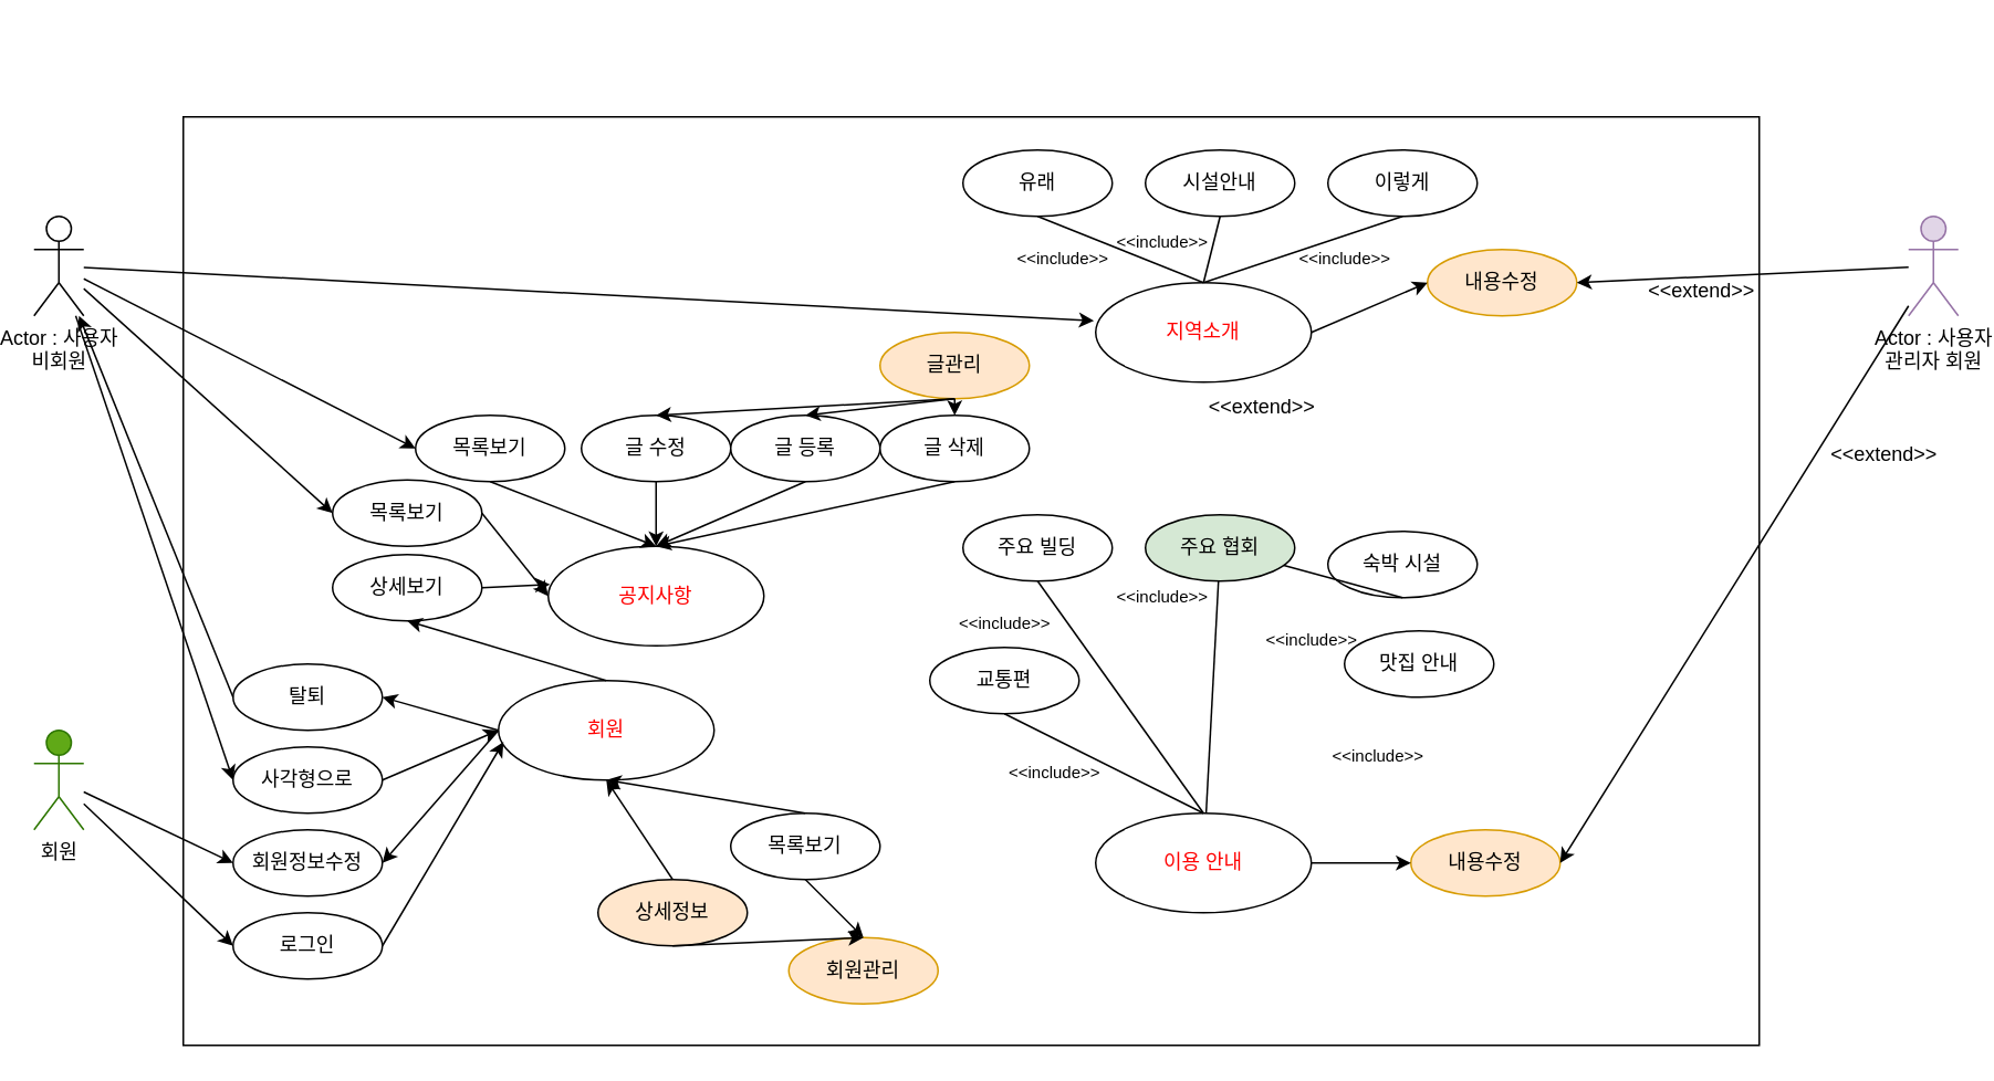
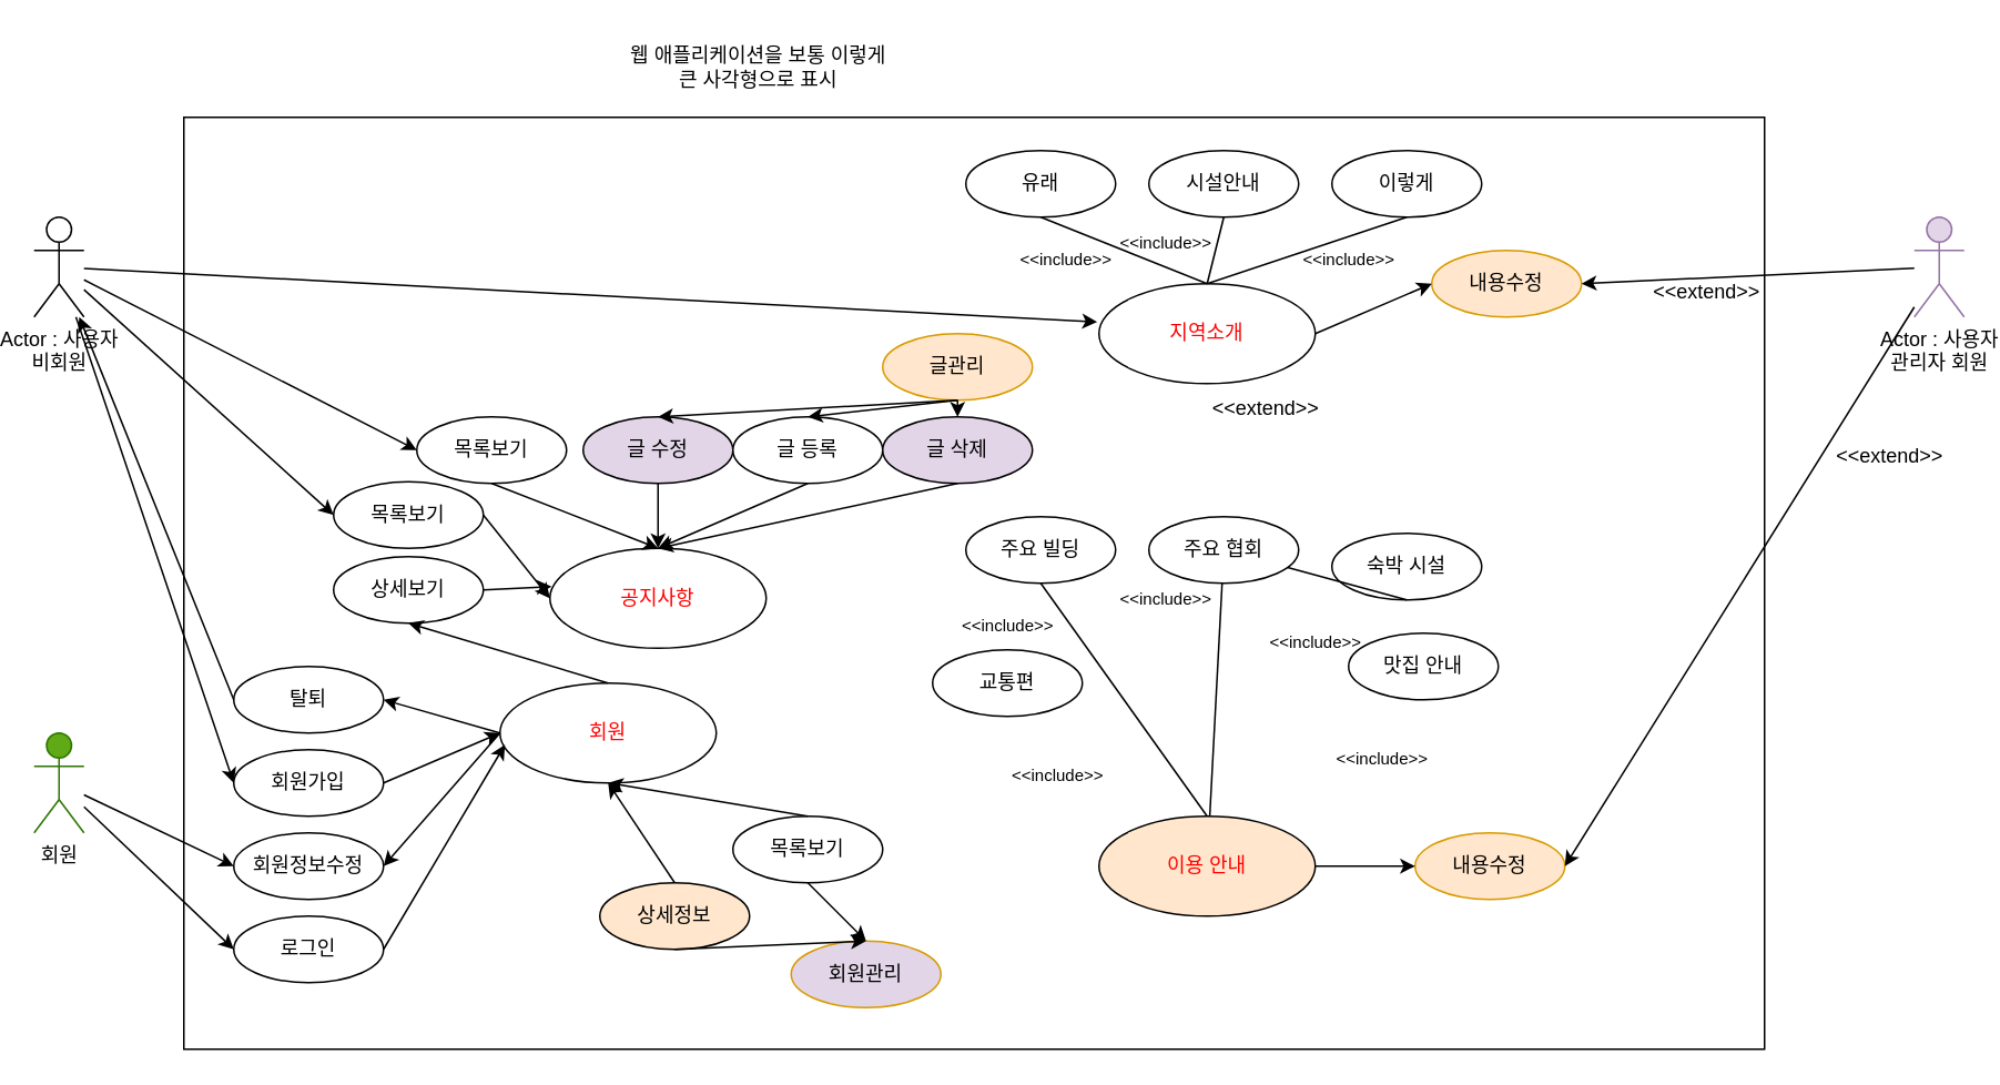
+ <mxCell id="3" value="웹 애플리케이션을 보통 이렇게&lt;div&gt;큰 사각형으로 표시&lt;/div&gt;" style="text;html=1;align=center;verticalAlign=middle;resizable=0;points=[];autosize=1;strokeColor=none;fillColor=none;" vertex="1" parent="1"><mxGeometry x="360" width="190" height="40" as="geometry" y="20" /></mxCell>
- <mxCell id="53" value="글 수정" style="ellipse;whiteSpace=wrap;html=1;" vertex="1" parent="1"><mxGeometry x="350" y="250" width="90" height="40" as="geometry" /></mxCell>
+ <mxCell id="53" value="글 수정" style="ellipse;whiteSpace=wrap;html=1;fillColor=#e1d5e7;" vertex="1" parent="1"><mxGeometry x="350" y="250" width="90" height="40" as="geometry" /></mxCell>
- <mxCell id="55" value="글 삭제" style="ellipse;whiteSpace=wrap;html=1;" vertex="1" parent="1"><mxGeometry x="530" y="250" width="90" height="40" as="geometry" /></mxCell>
+ <mxCell id="55" value="글 삭제" style="ellipse;whiteSpace=wrap;html=1;fillColor=#e1d5e7;" vertex="1" parent="1"><mxGeometry x="530" y="250" width="90" height="40" as="geometry" /></mxCell>
- <mxCell id="23" value="주요 협회" style="ellipse;whiteSpace=wrap;html=1;fillColor=#d5e8d4;" vertex="1" parent="1"><mxGeometry x="690" y="310" width="90" height="40" as="geometry" /></mxCell>
+ <mxCell id="23" value="주요 협회" style="ellipse;whiteSpace=wrap;html=1;" vertex="1" parent="1"><mxGeometry x="690" y="310" width="90" height="40" as="geometry" /></mxCell>
- <mxCell id="29" value="" style="endArrow=none;html=1;rounded=0;exitX=0.5;exitY=1;exitDx=0;exitDy=0;entryX=0.5;entryY=0;entryDx=0;entryDy=0;" edge="1" parent="1" source="26" target="21"><mxGeometry width="50" height="50" relative="1" as="geometry"><mxPoint x="940" y="320" as="sourcePoint" /><mxPoint x="680" y="500" as="targetPoint" /></mxGeometry></mxCell>
- <mxCell id="44" value="사각형으로" style="ellipse;whiteSpace=wrap;html=1;" vertex="1" parent="1"><mxGeometry x="140" y="450" width="90" height="40" as="geometry" /></mxCell>
+ <mxCell id="44" value="회원가입" style="ellipse;whiteSpace=wrap;html=1;" vertex="1" parent="1"><mxGeometry x="140" y="450" width="90" height="40" as="geometry" /></mxCell>
- <mxCell id="21" value="이용 안내" style="ellipse;whiteSpace=wrap;html=1;fontColor=#FF0000;" vertex="1" parent="1"><mxGeometry x="660" y="490" width="130" height="60" as="geometry" /></mxCell>
+ <mxCell id="21" value="이용 안내" style="ellipse;whiteSpace=wrap;html=1;fontColor=#FF0000;fillColor=#ffe6cc;" vertex="1" parent="1"><mxGeometry x="660" y="490" width="130" height="60" as="geometry" /></mxCell>
- <mxCell id="73" value="회원관리" style="ellipse;whiteSpace=wrap;html=1;fillColor=#ffe6cc;strokeColor=#d79b00;" vertex="1" parent="1"><mxGeometry x="475" y="565" width="90" height="40" as="geometry" /></mxCell>
+ <mxCell id="73" value="회원관리" style="ellipse;whiteSpace=wrap;html=1;fillColor=#e1d5e7;strokeColor=#d79b00;" vertex="1" parent="1"><mxGeometry x="475" y="565" width="90" height="40" as="geometry" /></mxCell>
